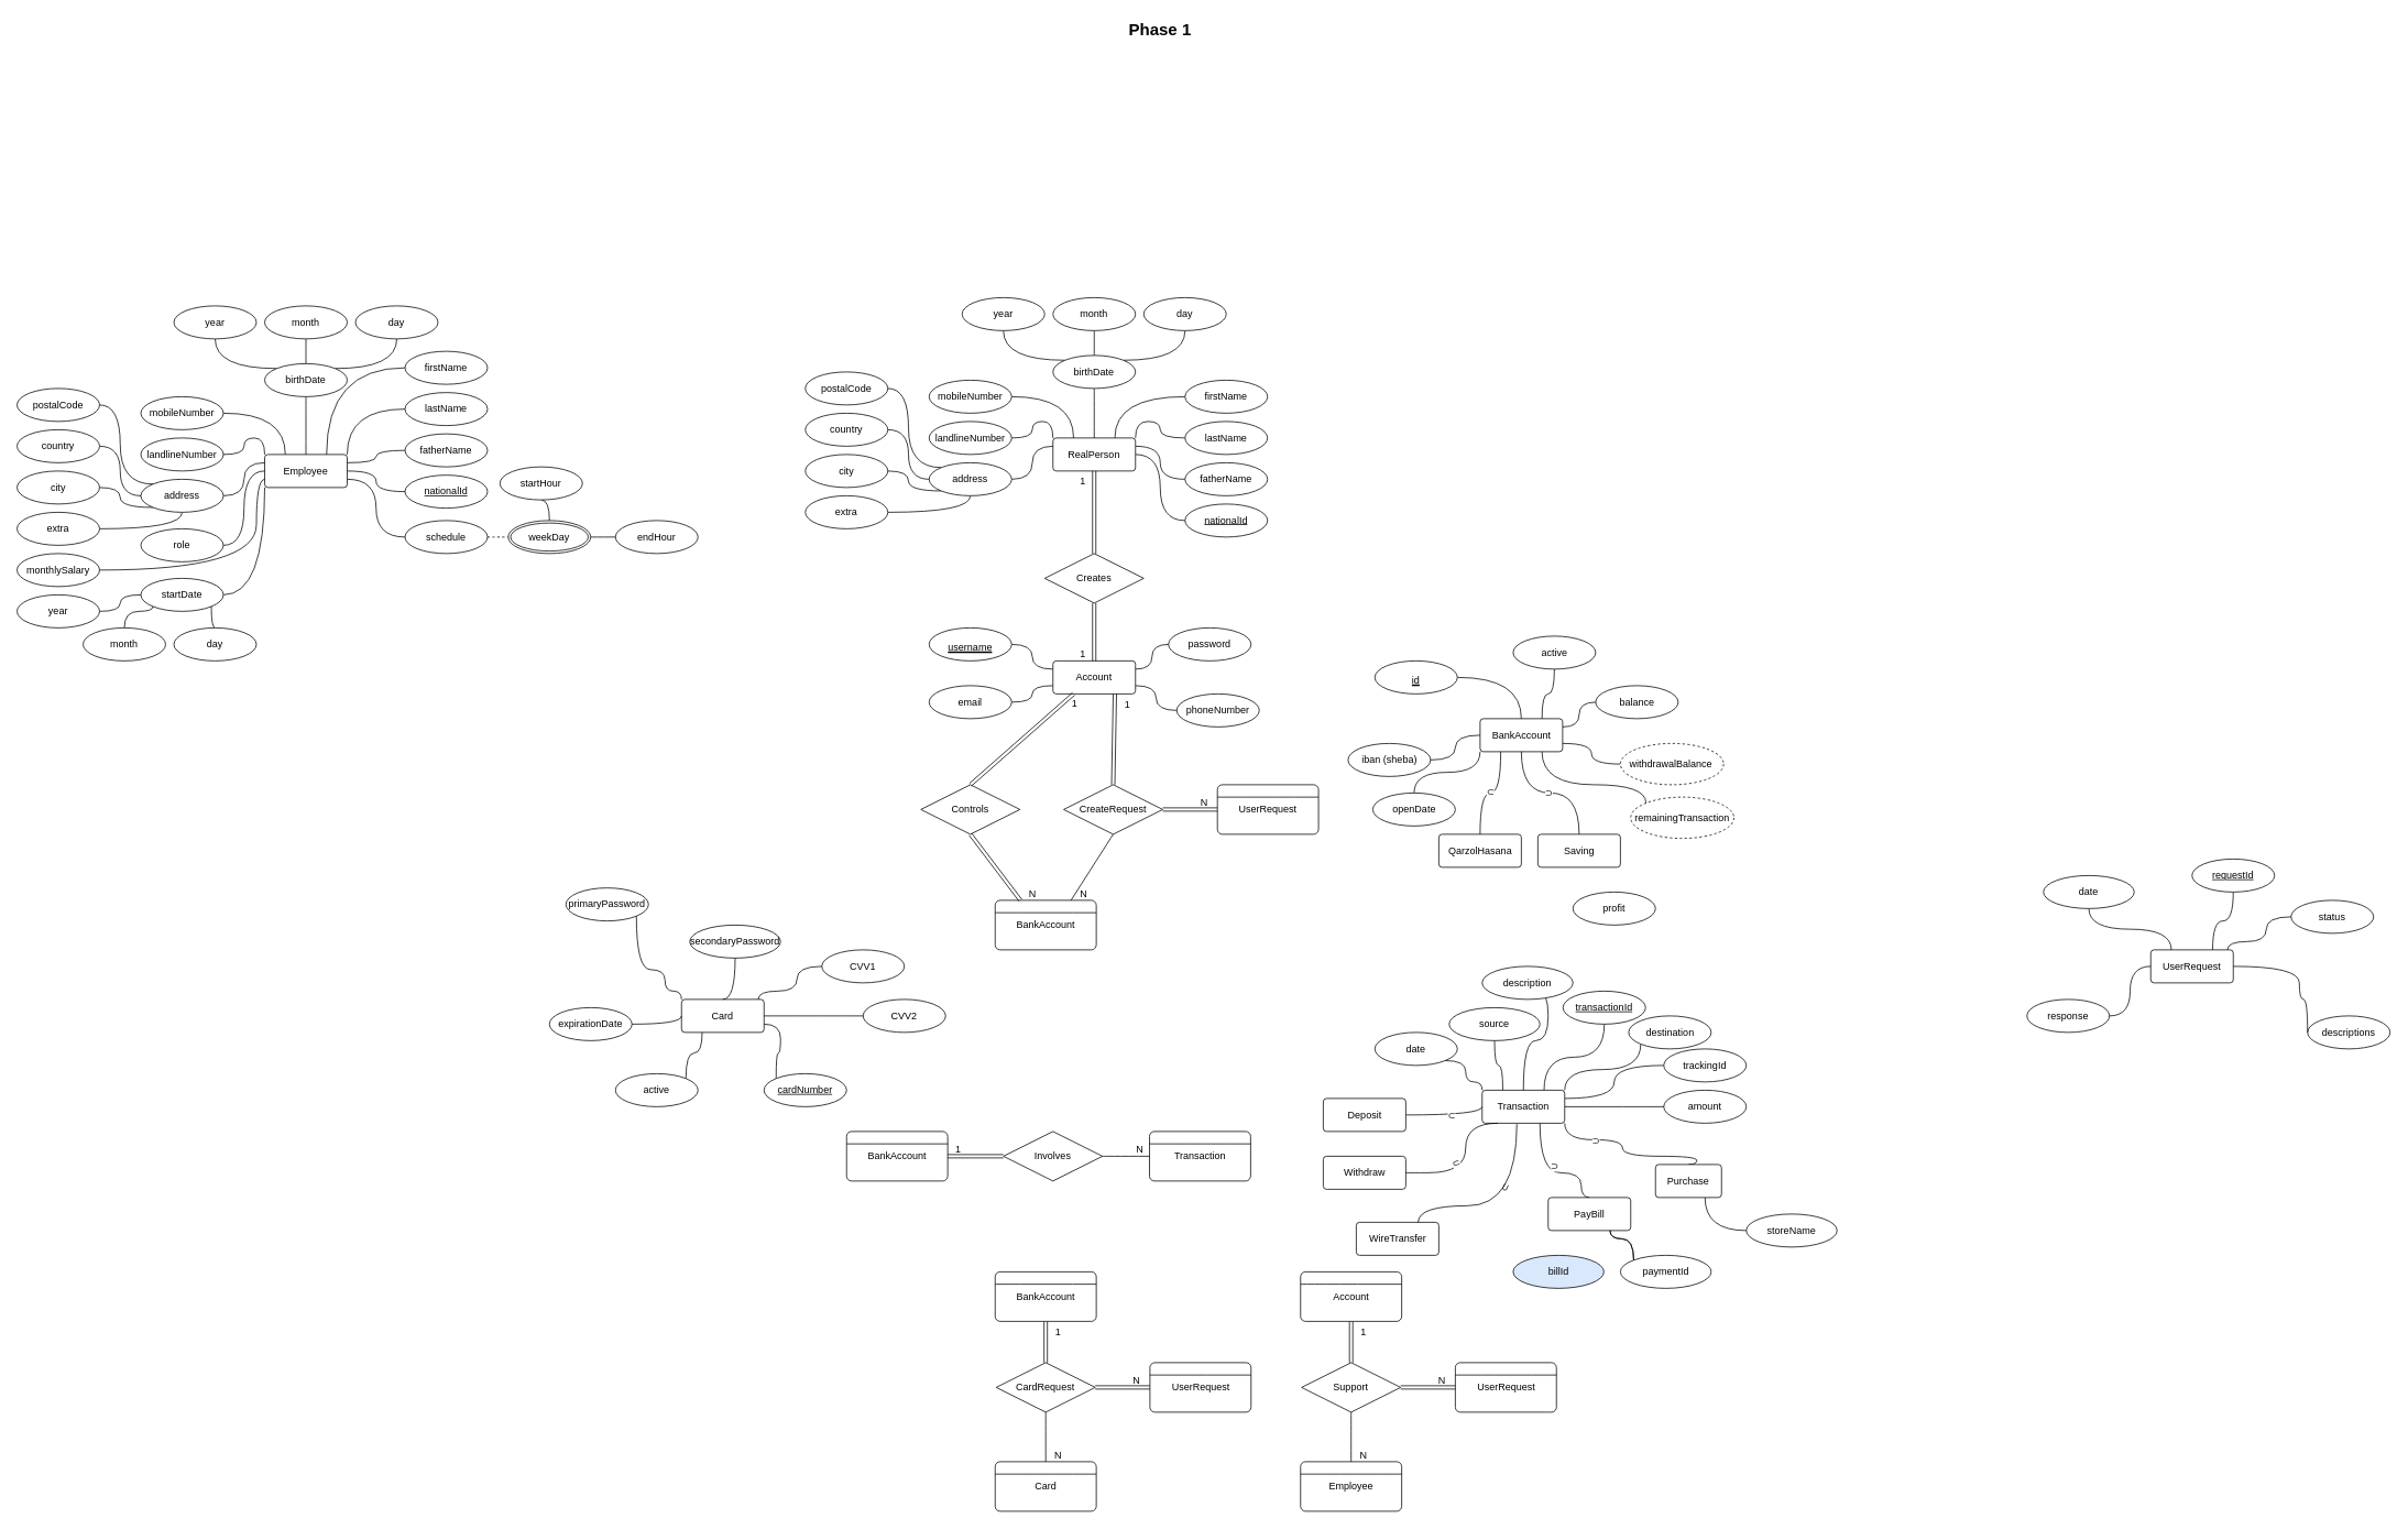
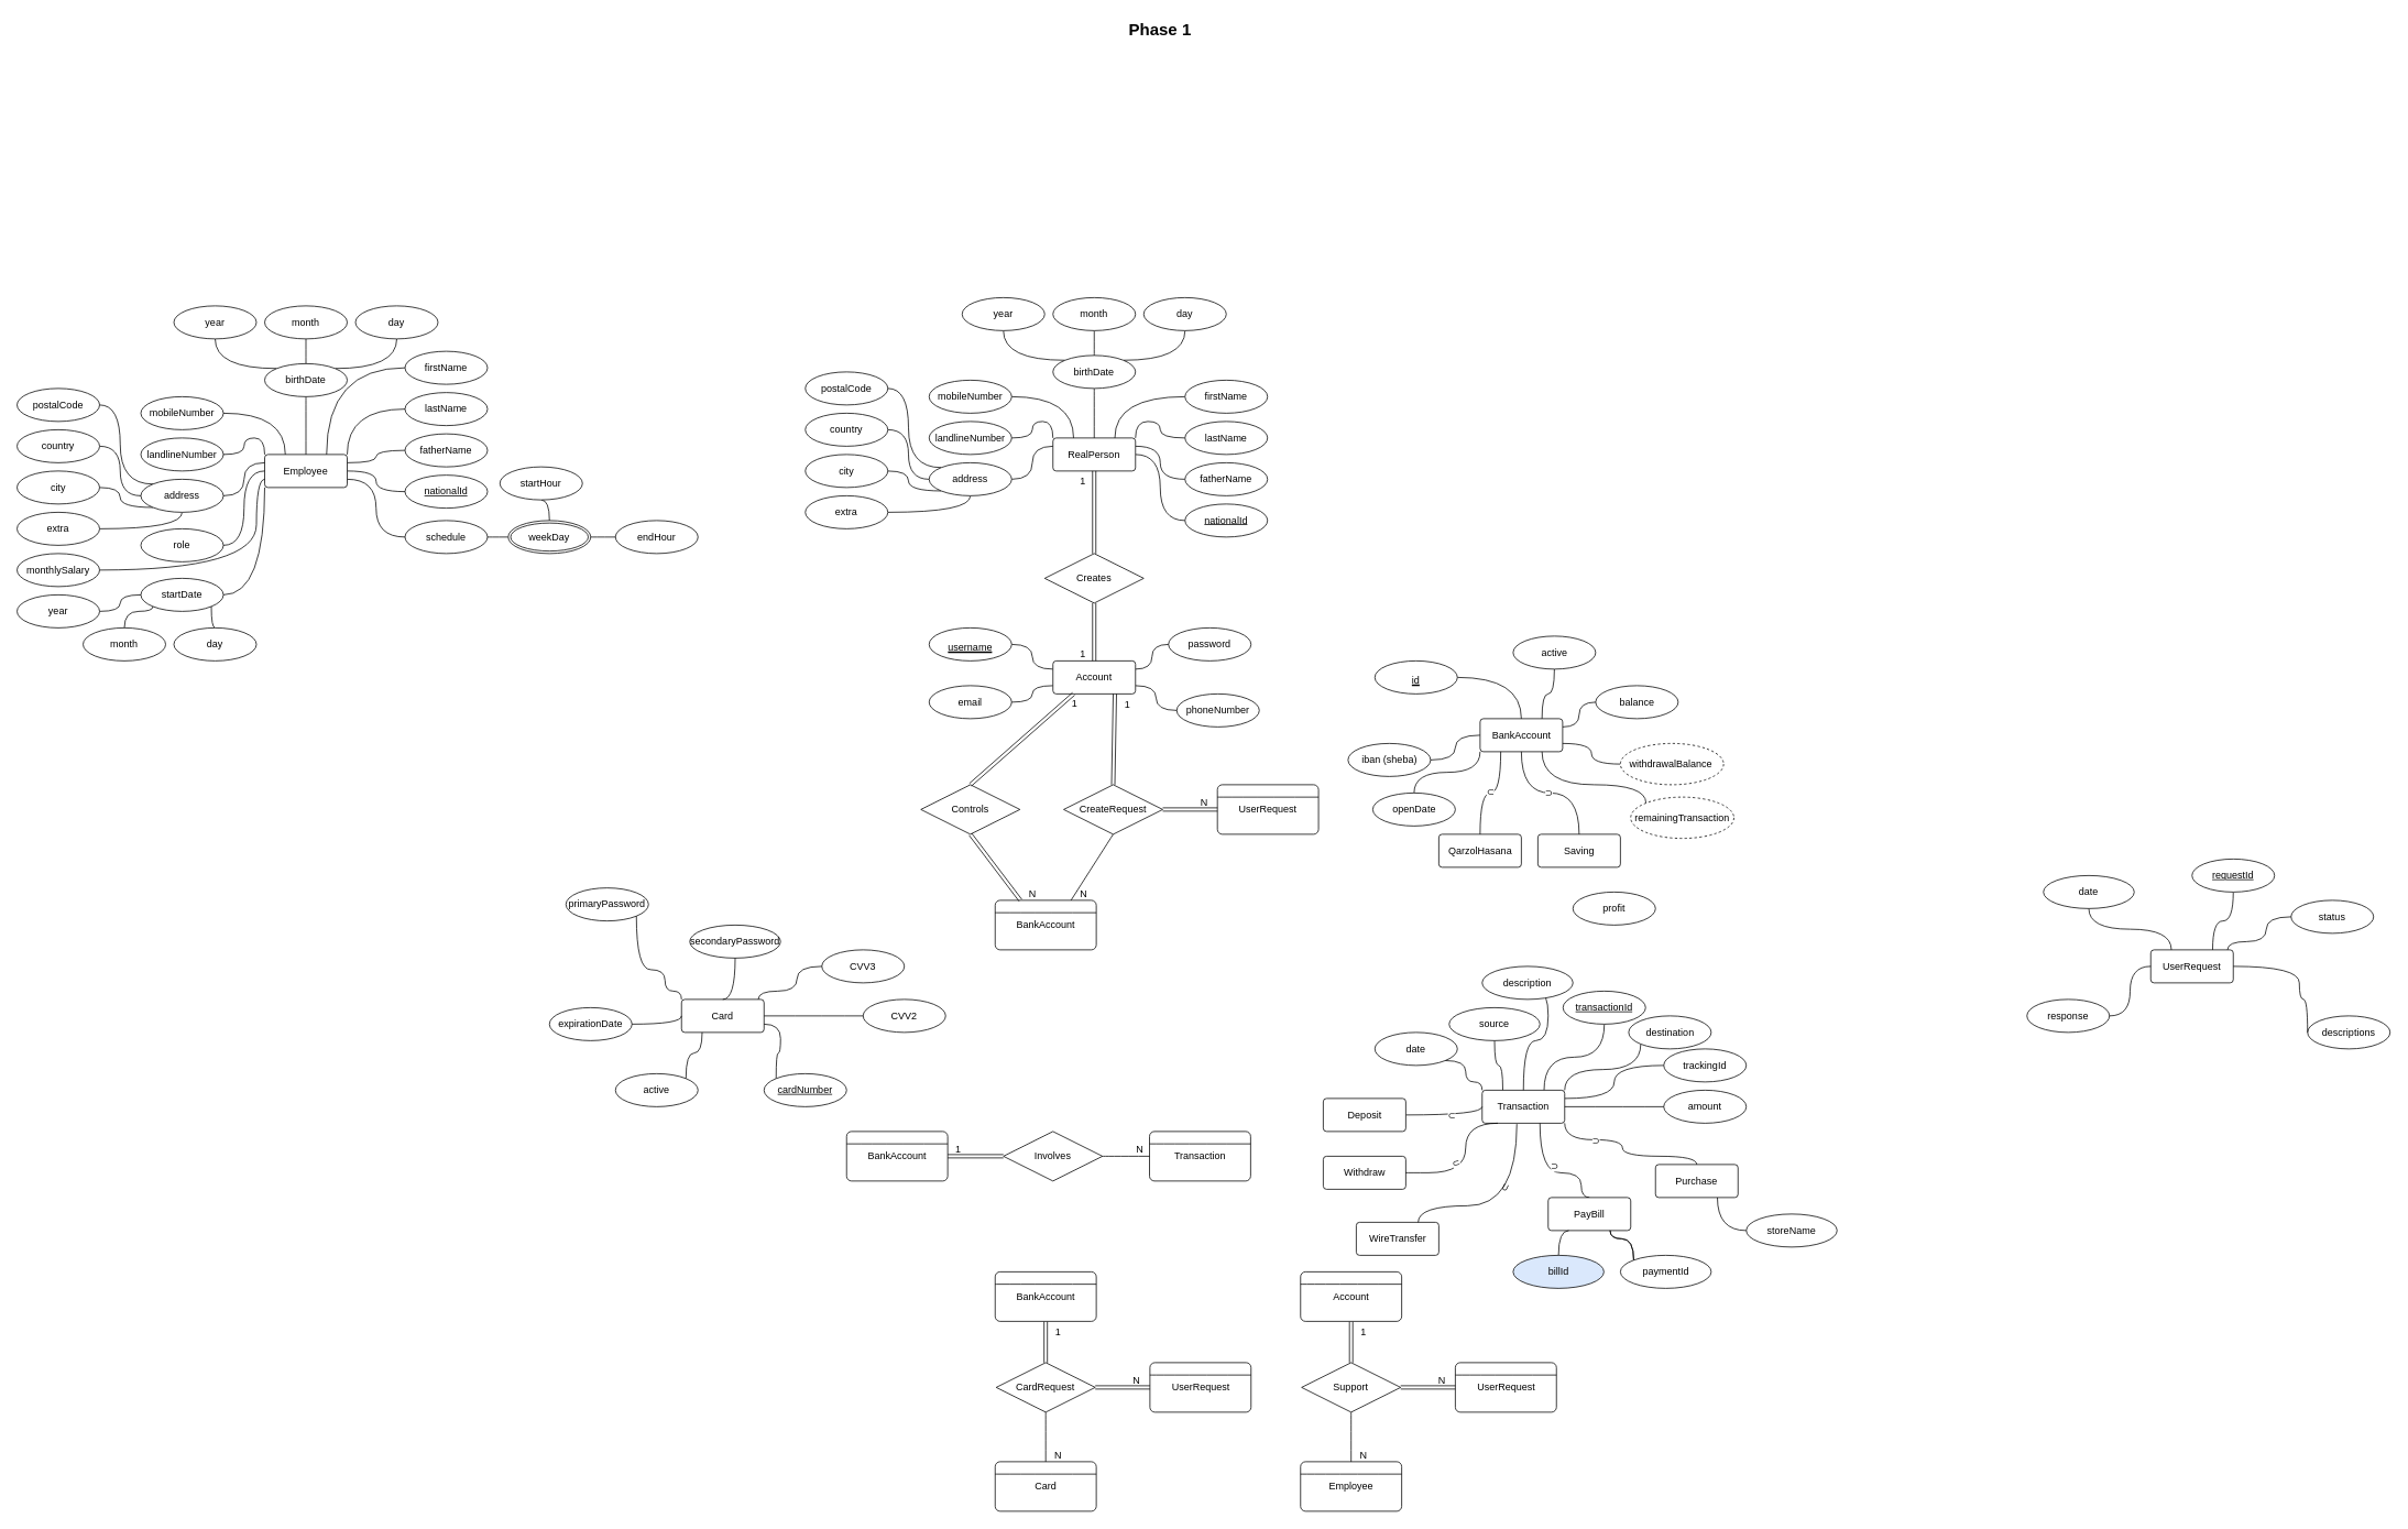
- <mxCell id="170" style="edgeStyle=orthogonalEdgeStyle;curved=1;rounded=0;orthogonalLoop=1;jettySize=auto;html=1;exitX=1;exitY=0.5;exitDx=0;exitDy=0;entryX=0;entryY=0.5;entryDx=0;entryDy=0;endArrow=none;endFill=0;dashed=1;" edge="1" parent="1" source="171" target="173"><mxGeometry relative="1" as="geometry" /></mxCell>
+ <mxCell id="170" style="edgeStyle=orthogonalEdgeStyle;curved=1;rounded=0;orthogonalLoop=1;jettySize=auto;html=1;exitX=1;exitY=0.5;exitDx=0;exitDy=0;entryX=0;entryY=0.5;entryDx=0;entryDy=0;endArrow=none;endFill=0;" edge="1" parent="1" source="171" target="173"><mxGeometry relative="1" as="geometry" /></mxCell>
- <mxCell id="44" value="CVV1" style="ellipse;whiteSpace=wrap;html=1;align=center;" vertex="1" parent="1"><mxGeometry x="995" y="1150" width="100" height="40" as="geometry" /></mxCell>
+ <mxCell id="44" value="CVV3" style="ellipse;whiteSpace=wrap;html=1;align=center;" vertex="1" parent="1"><mxGeometry x="995" y="1150" width="100" height="40" as="geometry" /></mxCell>
- <mxCell id="125" value="Purchase" style="rounded=1;arcSize=10;whiteSpace=wrap;html=1;align=center;" parent="1" vertex="1"><mxGeometry x="2005" y="1410" width="80" height="40" as="geometry" /></mxCell>
+ <mxCell id="125" value="Purchase" style="rounded=1;arcSize=10;whiteSpace=wrap;html=1;align=center;" parent="1" vertex="1"><mxGeometry x="2005" y="1410" width="100" height="40" as="geometry" /></mxCell>
+ <mxCell id="240" style="edgeStyle=orthogonalEdgeStyle;curved=1;rounded=0;orthogonalLoop=1;jettySize=auto;html=1;exitX=0.5;exitY=0;exitDx=0;exitDy=0;entryX=0.25;entryY=1;entryDx=0;entryDy=0;endArrow=none;endFill=0;" edge="1" parent="1" source="241" target="123"><mxGeometry relative="1" as="geometry"><Array as="points"><mxPoint x="1888" y="1490" /></Array></mxGeometry></mxCell>
